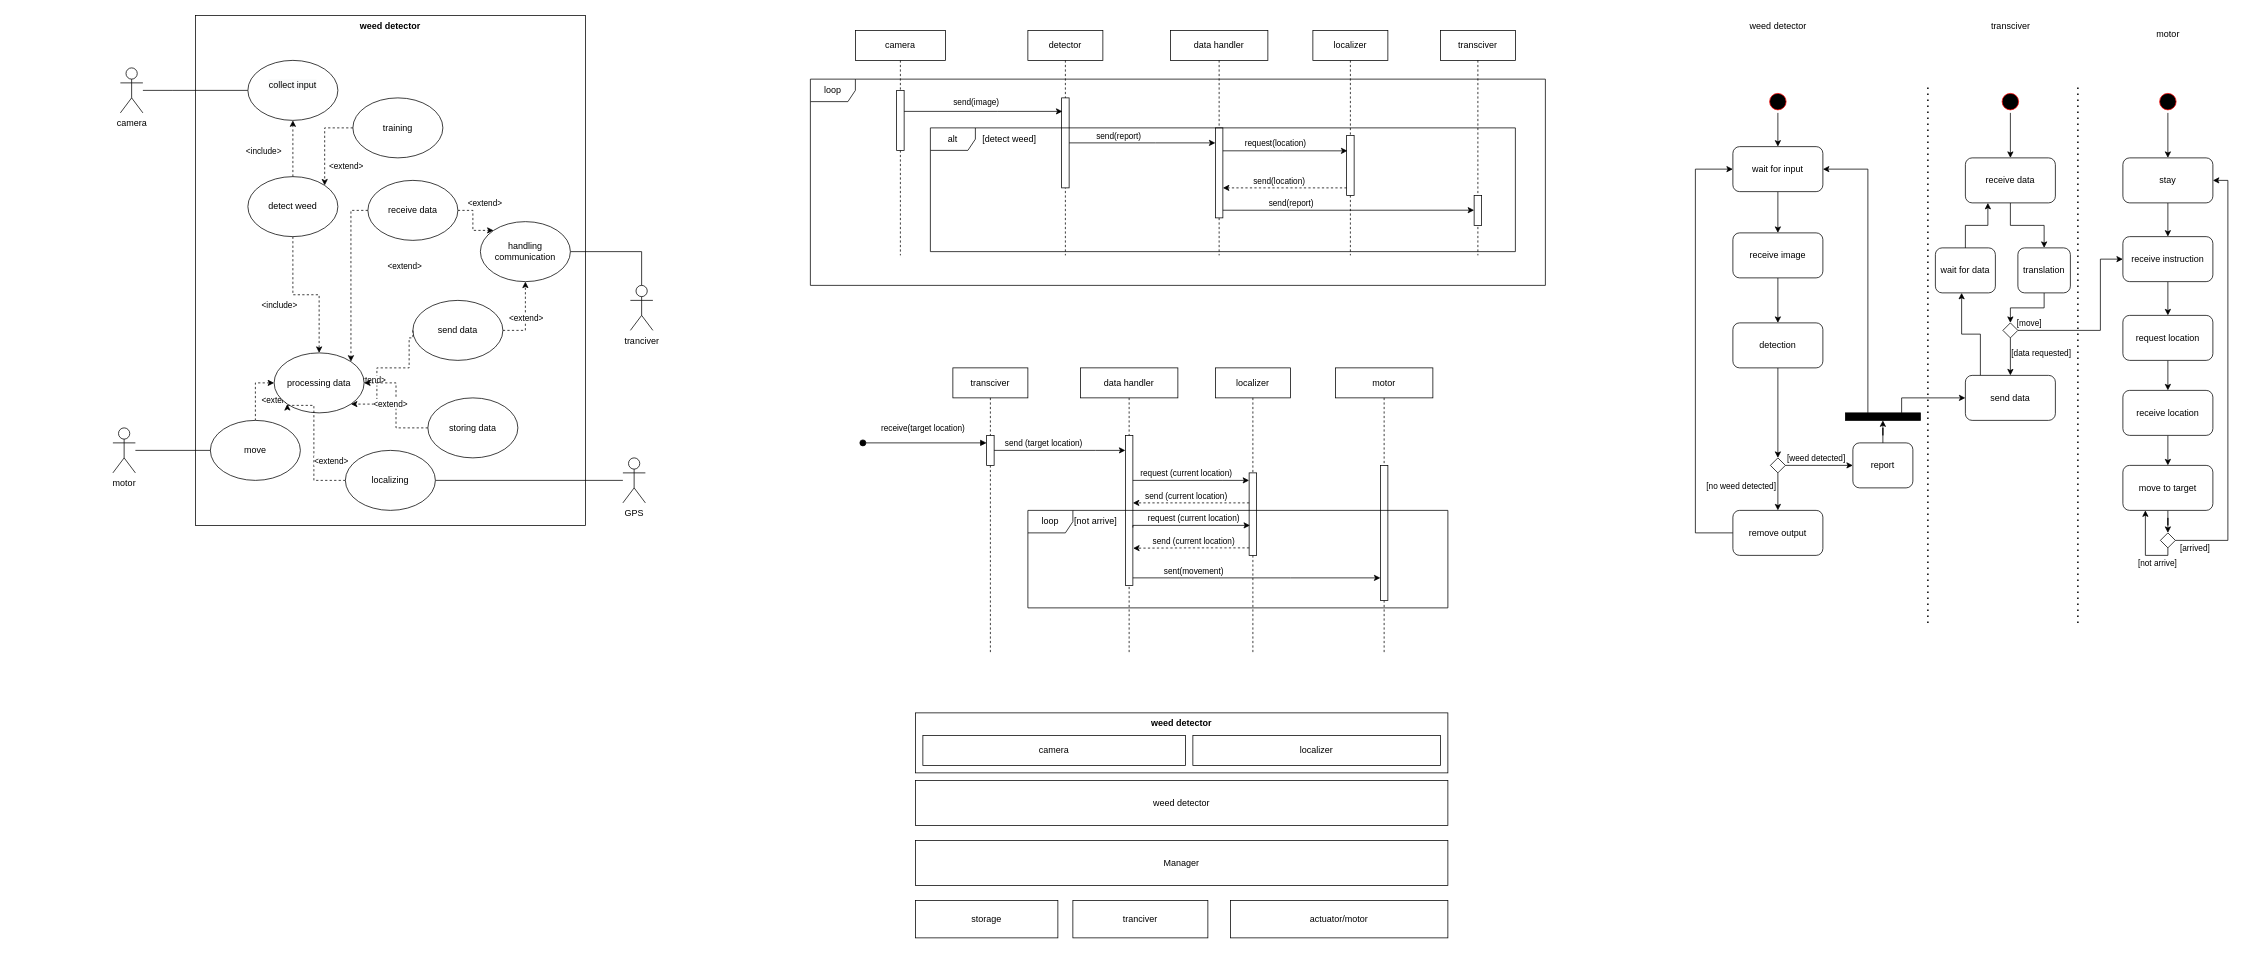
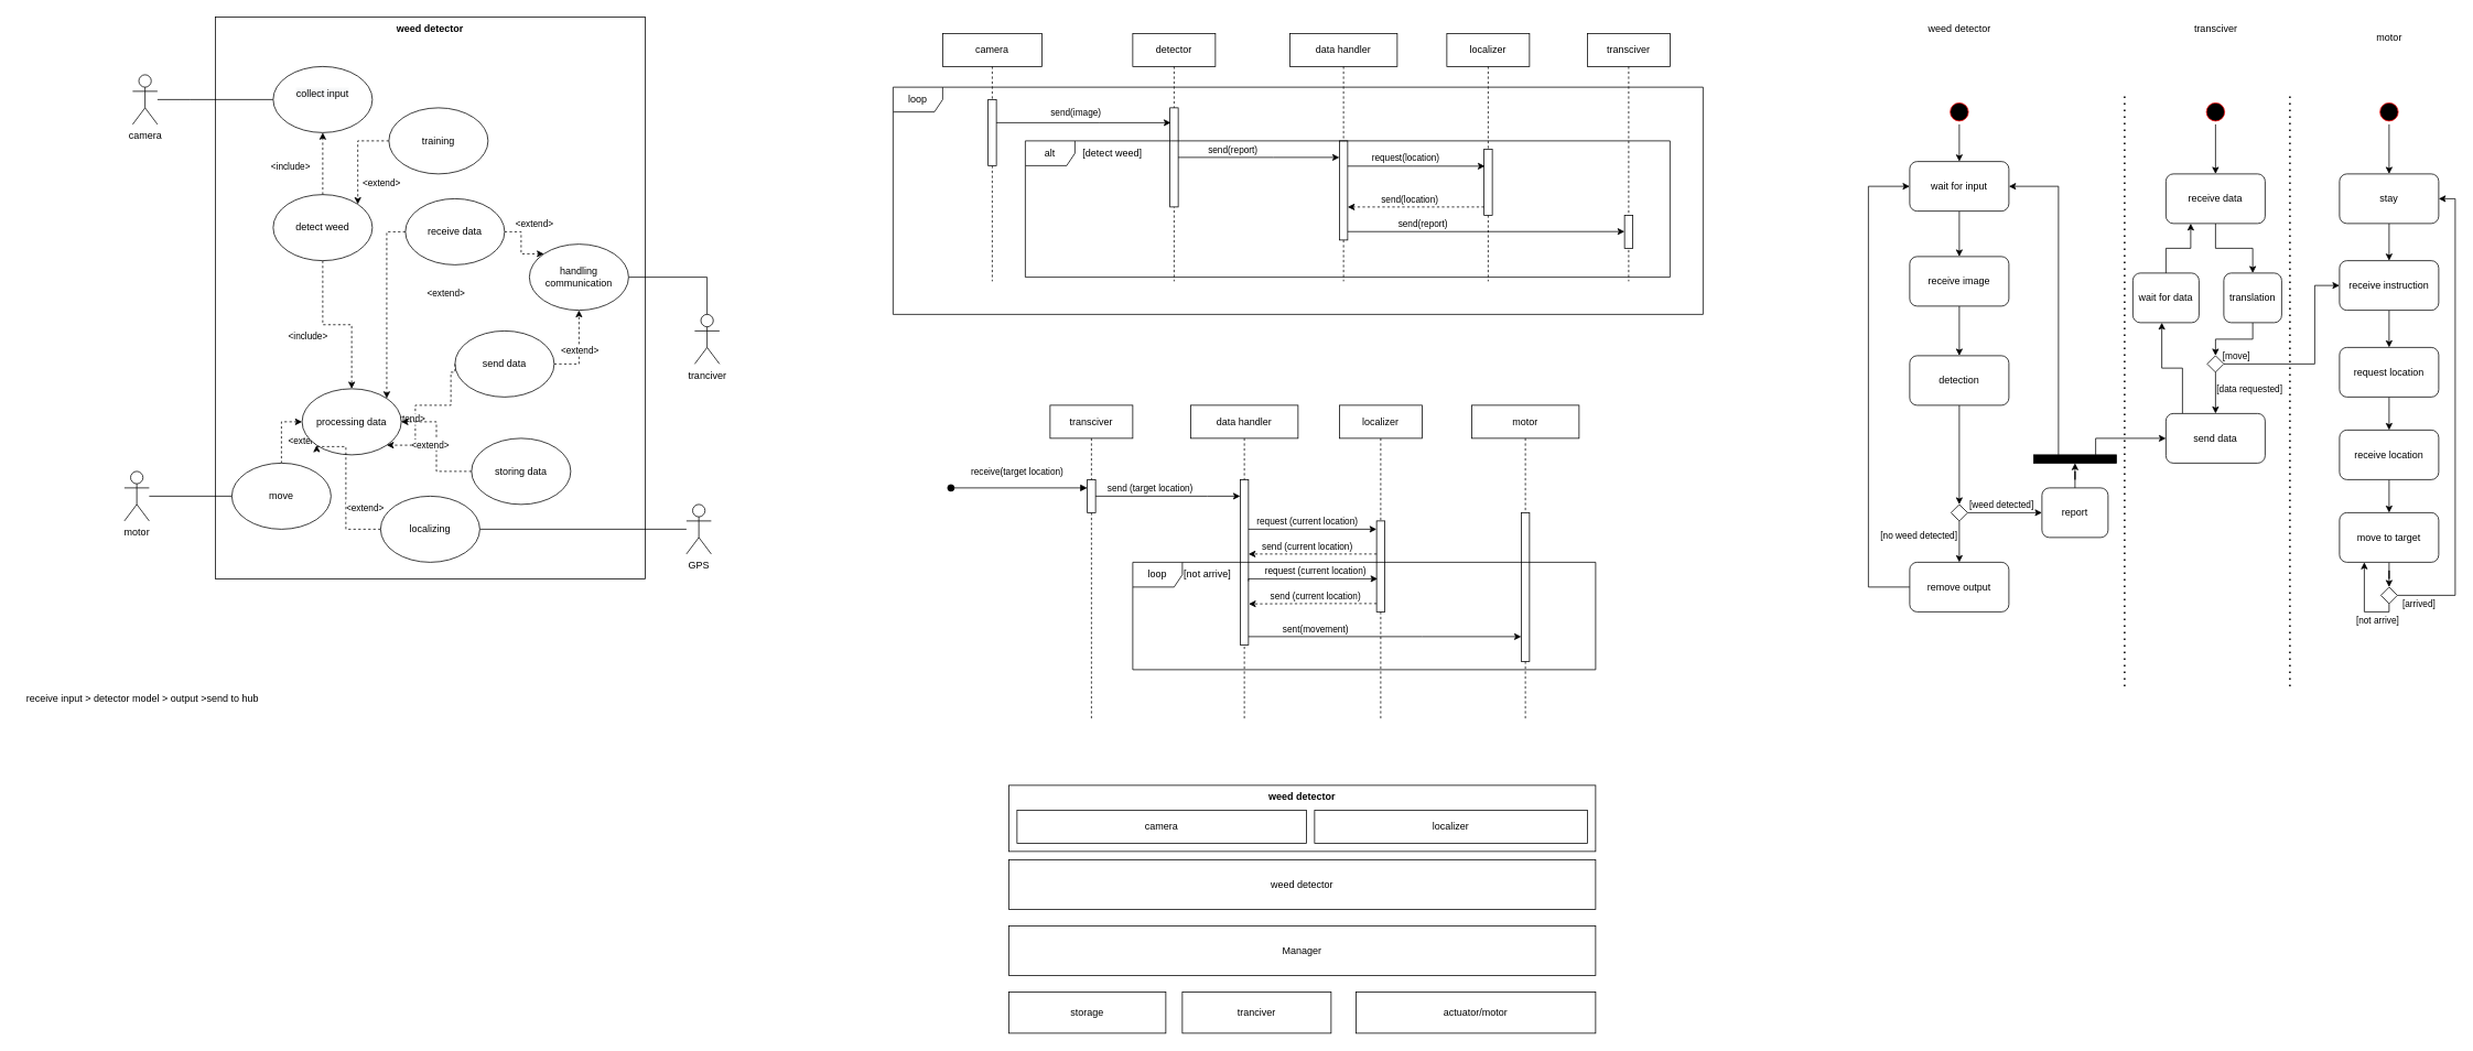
+ <mxCell id="26" value="receive input &amp;gt; detector model &amp;gt; output &amp;gt;send to hub&amp;nbsp;&amp;nbsp;" style="text;html=1;align=center;verticalAlign=middle;resizable=0;points=[];autosize=1;strokeColor=none;fillColor=none;" parent="1" vertex="1"><mxGeometry x="20" y="830" width="310" height="30" as="geometry" /></mxCell>
